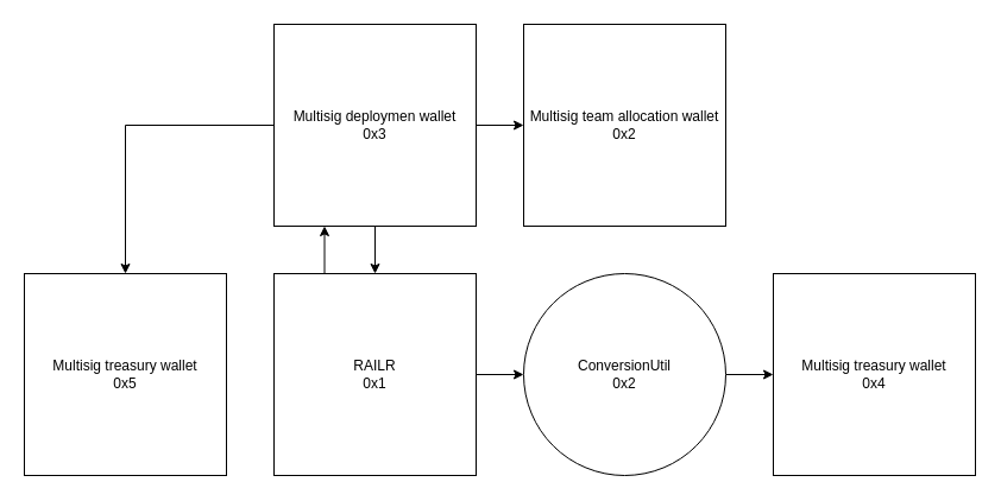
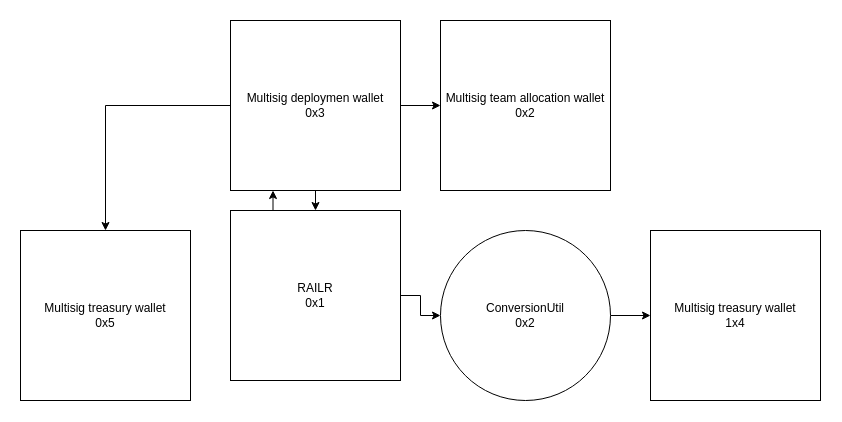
- <mxCell id="4" value="RAILR&lt;br&gt;0x1" style="whiteSpace=wrap;html=1;aspect=fixed;" parent="1" vertex="1"><mxGeometry x="230" y="230" width="170" height="170" as="geometry" /></mxCell>
+ <mxCell id="4" value="RAILR&lt;br&gt;0x1" style="whiteSpace=wrap;html=1;aspect=fixed;" parent="1" vertex="1"><mxGeometry x="230" y="210" width="170" height="170" as="geometry" /></mxCell>
- <mxCell id="11" value="Multisig treasury wallet&lt;br&gt;0x4" style="whiteSpace=wrap;html=1;aspect=fixed;" parent="1" vertex="1"><mxGeometry x="650" y="230" width="170" height="170" as="geometry" /></mxCell>
+ <mxCell id="11" value="Multisig treasury wallet&lt;br&gt;1x4" style="whiteSpace=wrap;html=1;aspect=fixed;" parent="1" vertex="1"><mxGeometry x="650" y="230" width="170" height="170" as="geometry" /></mxCell>
